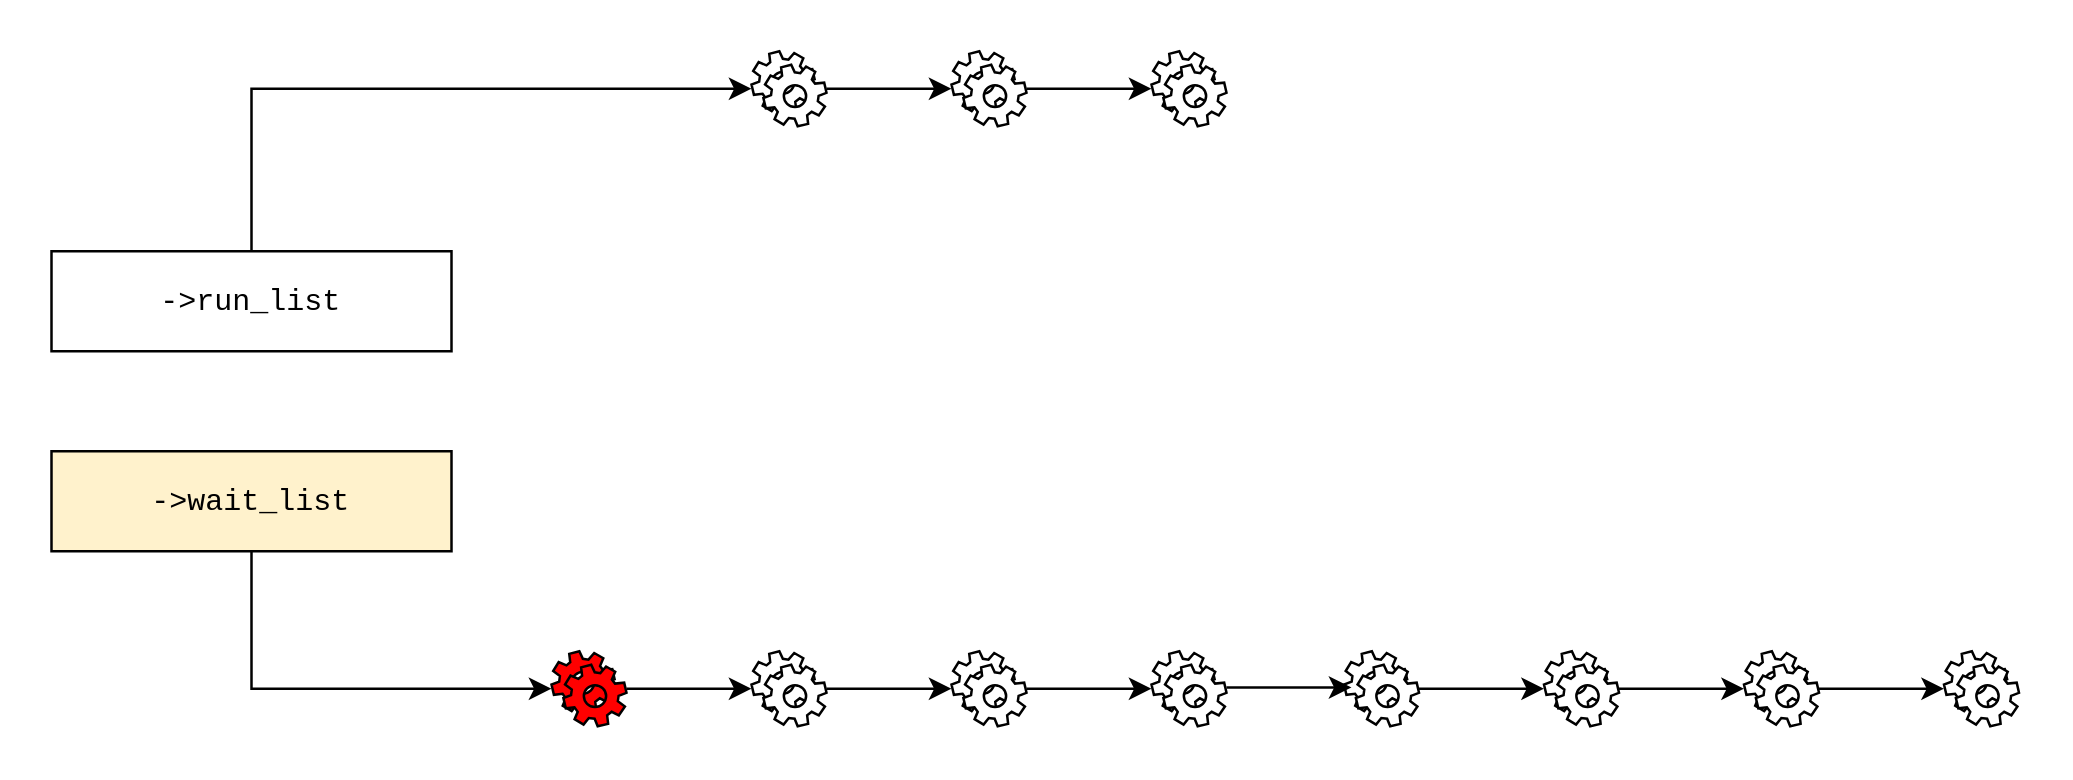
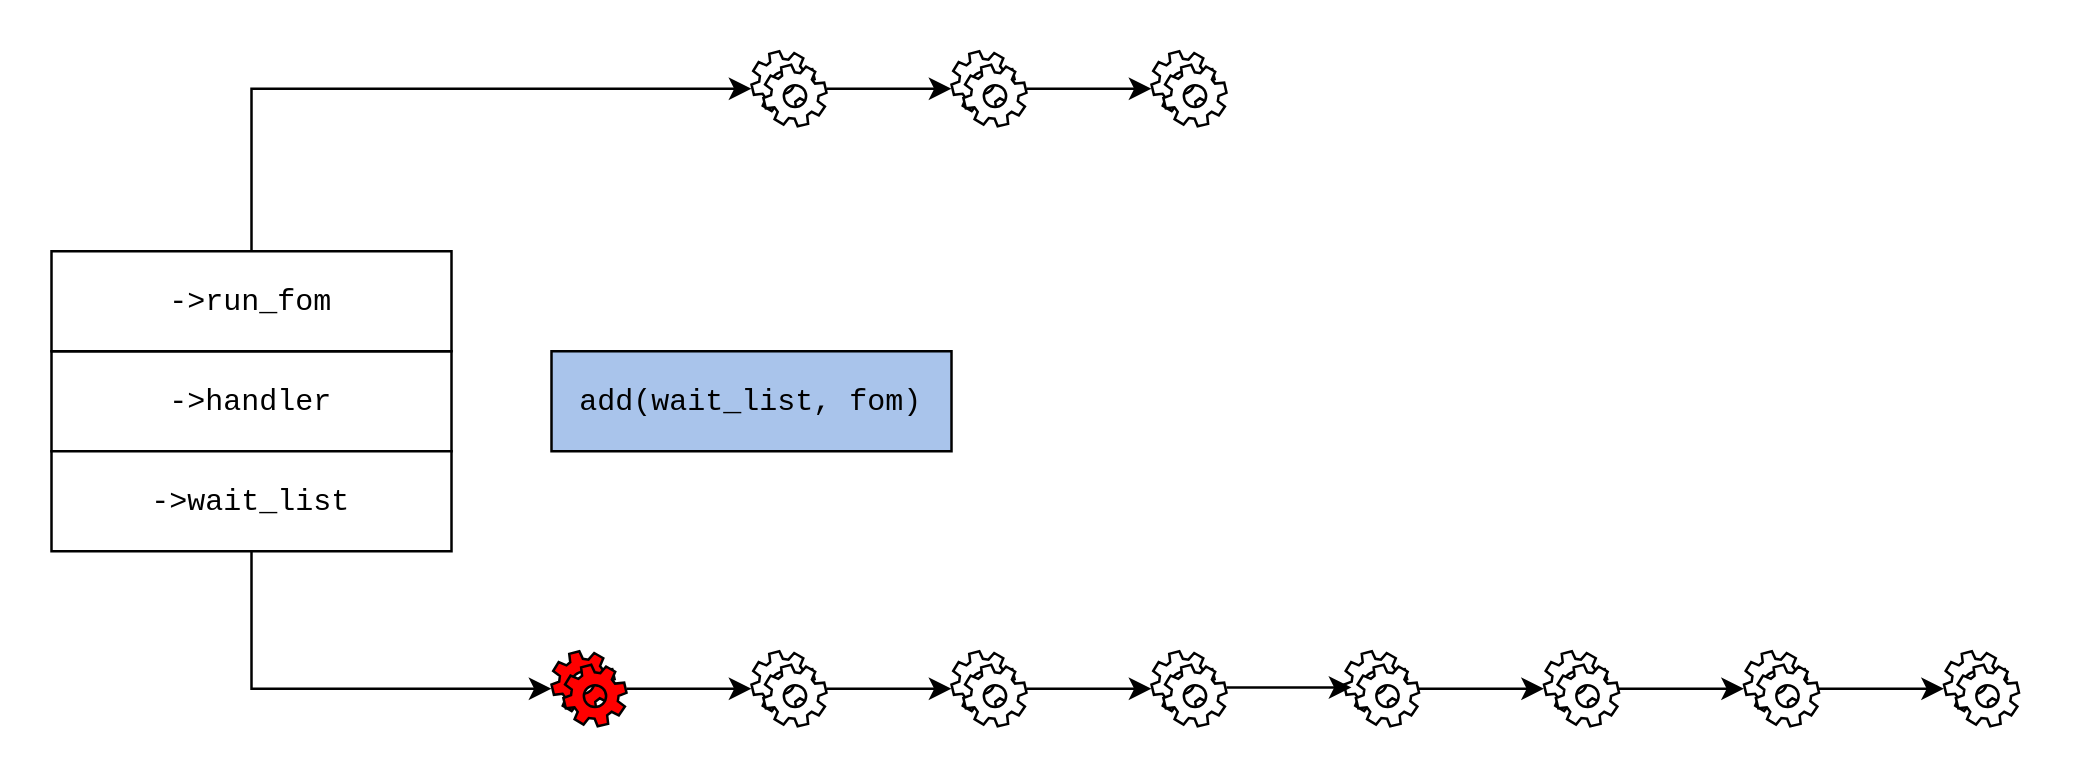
- <mxCell id="6" value="&lt;font face=&quot;Courier New&quot;&gt;-&amp;gt;run_list&lt;/font&gt;" style="rounded=0;whiteSpace=wrap;html=1;fillColor=#FFFFFF;" parent="1" vertex="1"><mxGeometry x="20" y="100" width="160" height="40" as="geometry" /></mxCell>
+ <mxCell id="6" value="&lt;font face=&quot;Courier New&quot;&gt;-&amp;gt;run_fom&lt;/font&gt;" style="rounded=0;whiteSpace=wrap;html=1;fillColor=#FFFFFF;" parent="1" vertex="1"><mxGeometry x="20" y="100" width="160" height="40" as="geometry" /></mxCell>
+ <mxCell id="2" value="&lt;font face=&quot;Courier New&quot;&gt;-&amp;gt;handler&lt;/font&gt;" style="rounded=0;whiteSpace=wrap;html=1;fillColor=#FFFFFF;" parent="1" vertex="1"><mxGeometry x="20" y="140" width="160" height="40" as="geometry" /></mxCell>
+ <mxCell id="27" value="&lt;font face=&quot;Courier New&quot;&gt;add(wait_list, fom)&lt;/font&gt;" style="rounded=0;whiteSpace=wrap;html=1;fillColor=#A9C4EB;" vertex="1" parent="1"><mxGeometry x="220" y="140" width="160" height="40" as="geometry" /></mxCell>
- <mxCell id="4" value="&lt;font face=&quot;Courier New&quot;&gt;-&amp;gt;wait_list&lt;/font&gt;" style="rounded=0;whiteSpace=wrap;html=1;fillColor=#fff2cc;" parent="1" vertex="1"><mxGeometry x="20" y="180" width="160" height="40" as="geometry" /></mxCell>
+ <mxCell id="4" value="&lt;font face=&quot;Courier New&quot;&gt;-&amp;gt;wait_list&lt;/font&gt;" style="rounded=0;whiteSpace=wrap;html=1;fillColor=#FFFFFF;" parent="1" vertex="1"><mxGeometry x="20" y="180" width="160" height="40" as="geometry" /></mxCell>
